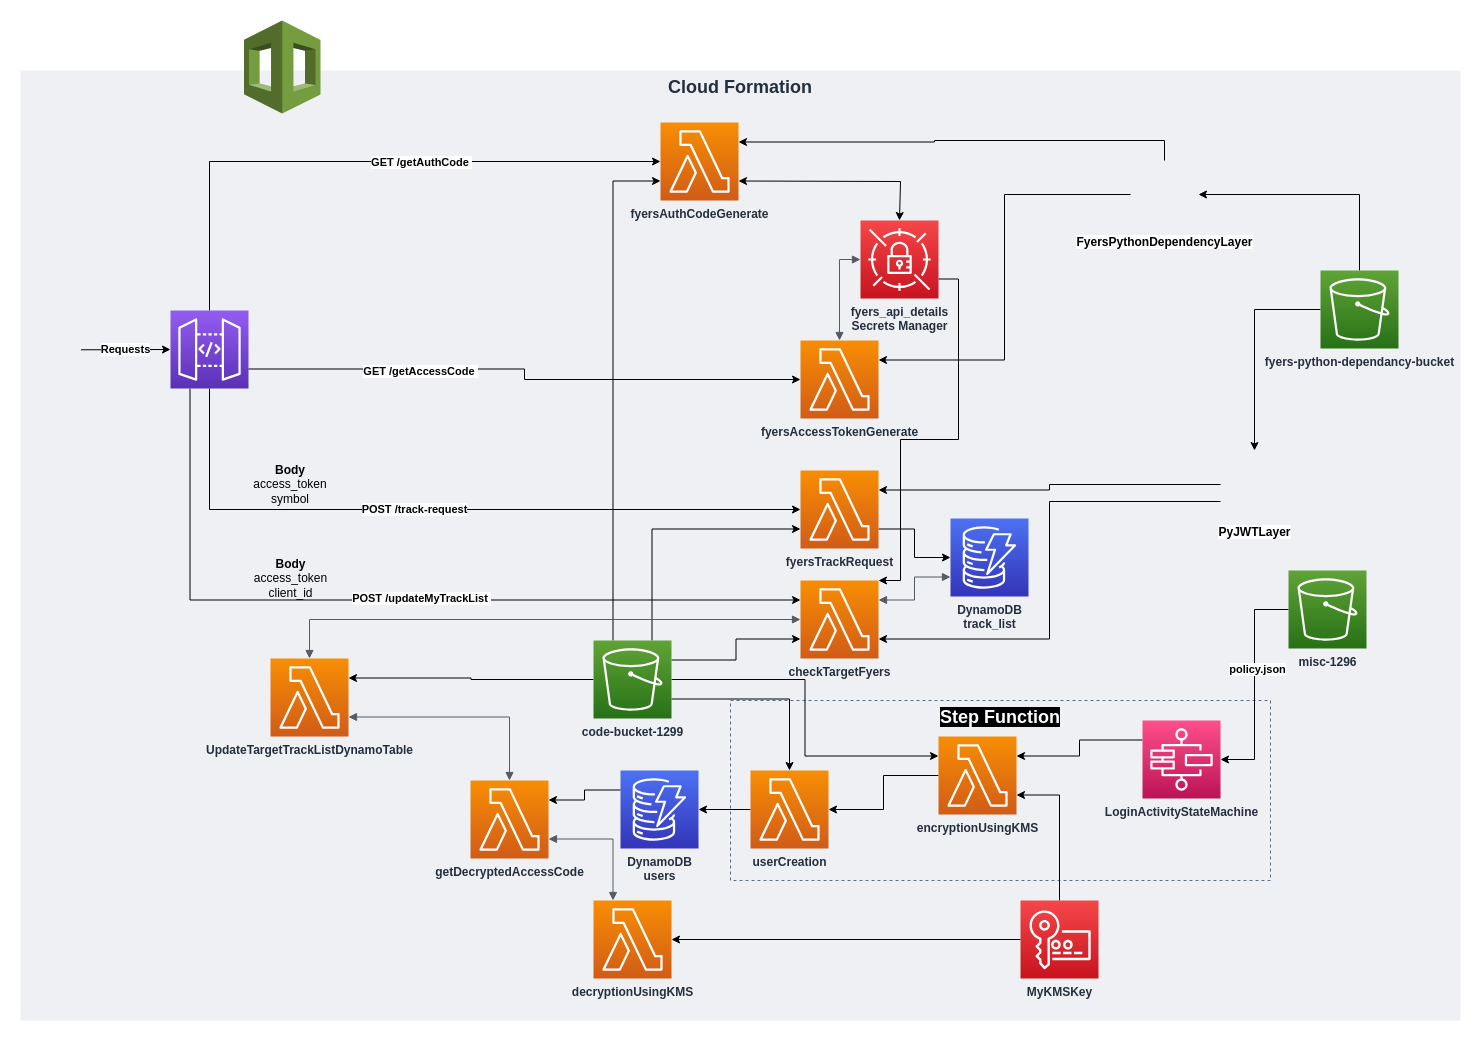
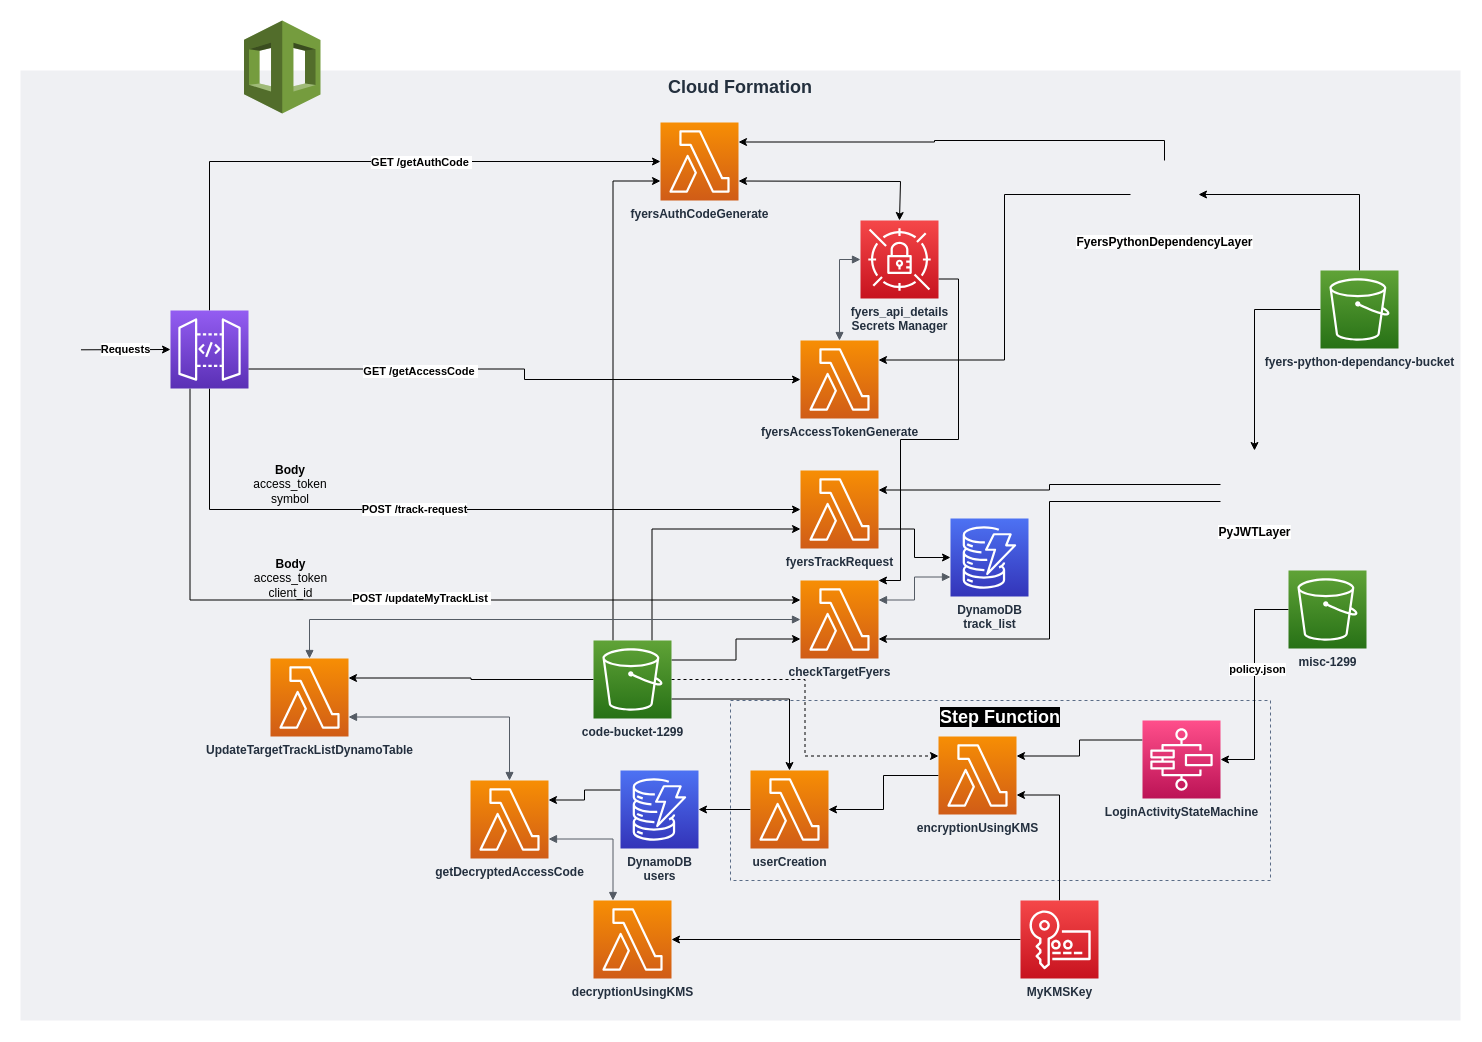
- <mxCell id="62" value="&lt;b&gt;misc-1296&lt;/b&gt;" style="sketch=0;points=[[0,0,0],[0.25,0,0],[0.5,0,0],[0.75,0,0],[1,0,0],[0,1,0],[0.25,1,0],[0.5,1,0],[0.75,1,0],[1,1,0],[0,0.25,0],[0,0.5,0],[0,0.75,0],[1,0.25,0],[1,0.5,0],[1,0.75,0]];outlineConnect=0;fontColor=#232F3E;gradientColor=#60A337;gradientDirection=north;fillColor=#277116;strokeColor=#ffffff;dashed=0;verticalLabelPosition=bottom;verticalAlign=top;align=center;html=1;fontSize=12;fontStyle=0;aspect=fixed;shape=mxgraph.aws4.resourceIcon;resIcon=mxgraph.aws4.s3;" vertex="1" parent="1"><mxGeometry x="1288" y="570" width="78" height="78" as="geometry" /></mxCell>
+ <mxCell id="62" value="&lt;b&gt;misc-1299&lt;/b&gt;" style="sketch=0;points=[[0,0,0],[0.25,0,0],[0.5,0,0],[0.75,0,0],[1,0,0],[0,1,0],[0.25,1,0],[0.5,1,0],[0.75,1,0],[1,1,0],[0,0.25,0],[0,0.5,0],[0,0.75,0],[1,0.25,0],[1,0.5,0],[1,0.75,0]];outlineConnect=0;fontColor=#232F3E;gradientColor=#60A337;gradientDirection=north;fillColor=#277116;strokeColor=#ffffff;dashed=0;verticalLabelPosition=bottom;verticalAlign=top;align=center;html=1;fontSize=12;fontStyle=0;aspect=fixed;shape=mxgraph.aws4.resourceIcon;resIcon=mxgraph.aws4.s3;" vertex="1" parent="1"><mxGeometry x="1288" y="570" width="78" height="78" as="geometry" /></mxCell>
- <mxCell id="37" style="edgeStyle=orthogonalEdgeStyle;rounded=0;orthogonalLoop=1;jettySize=auto;html=1;exitX=1;exitY=0.5;exitDx=0;exitDy=0;exitPerimeter=0;entryX=0;entryY=0.25;entryDx=0;entryDy=0;entryPerimeter=0;" parent="1" source="41" target="43" edge="1"><mxGeometry relative="1" as="geometry" /></mxCell>
+ <mxCell id="37" style="edgeStyle=orthogonalEdgeStyle;rounded=0;orthogonalLoop=1;jettySize=auto;html=1;exitX=1;exitY=0.5;exitDx=0;exitDy=0;exitPerimeter=0;entryX=0;entryY=0.25;entryDx=0;entryDy=0;entryPerimeter=0;dashed=1;" parent="1" source="41" target="43" edge="1"><mxGeometry relative="1" as="geometry" /></mxCell>
